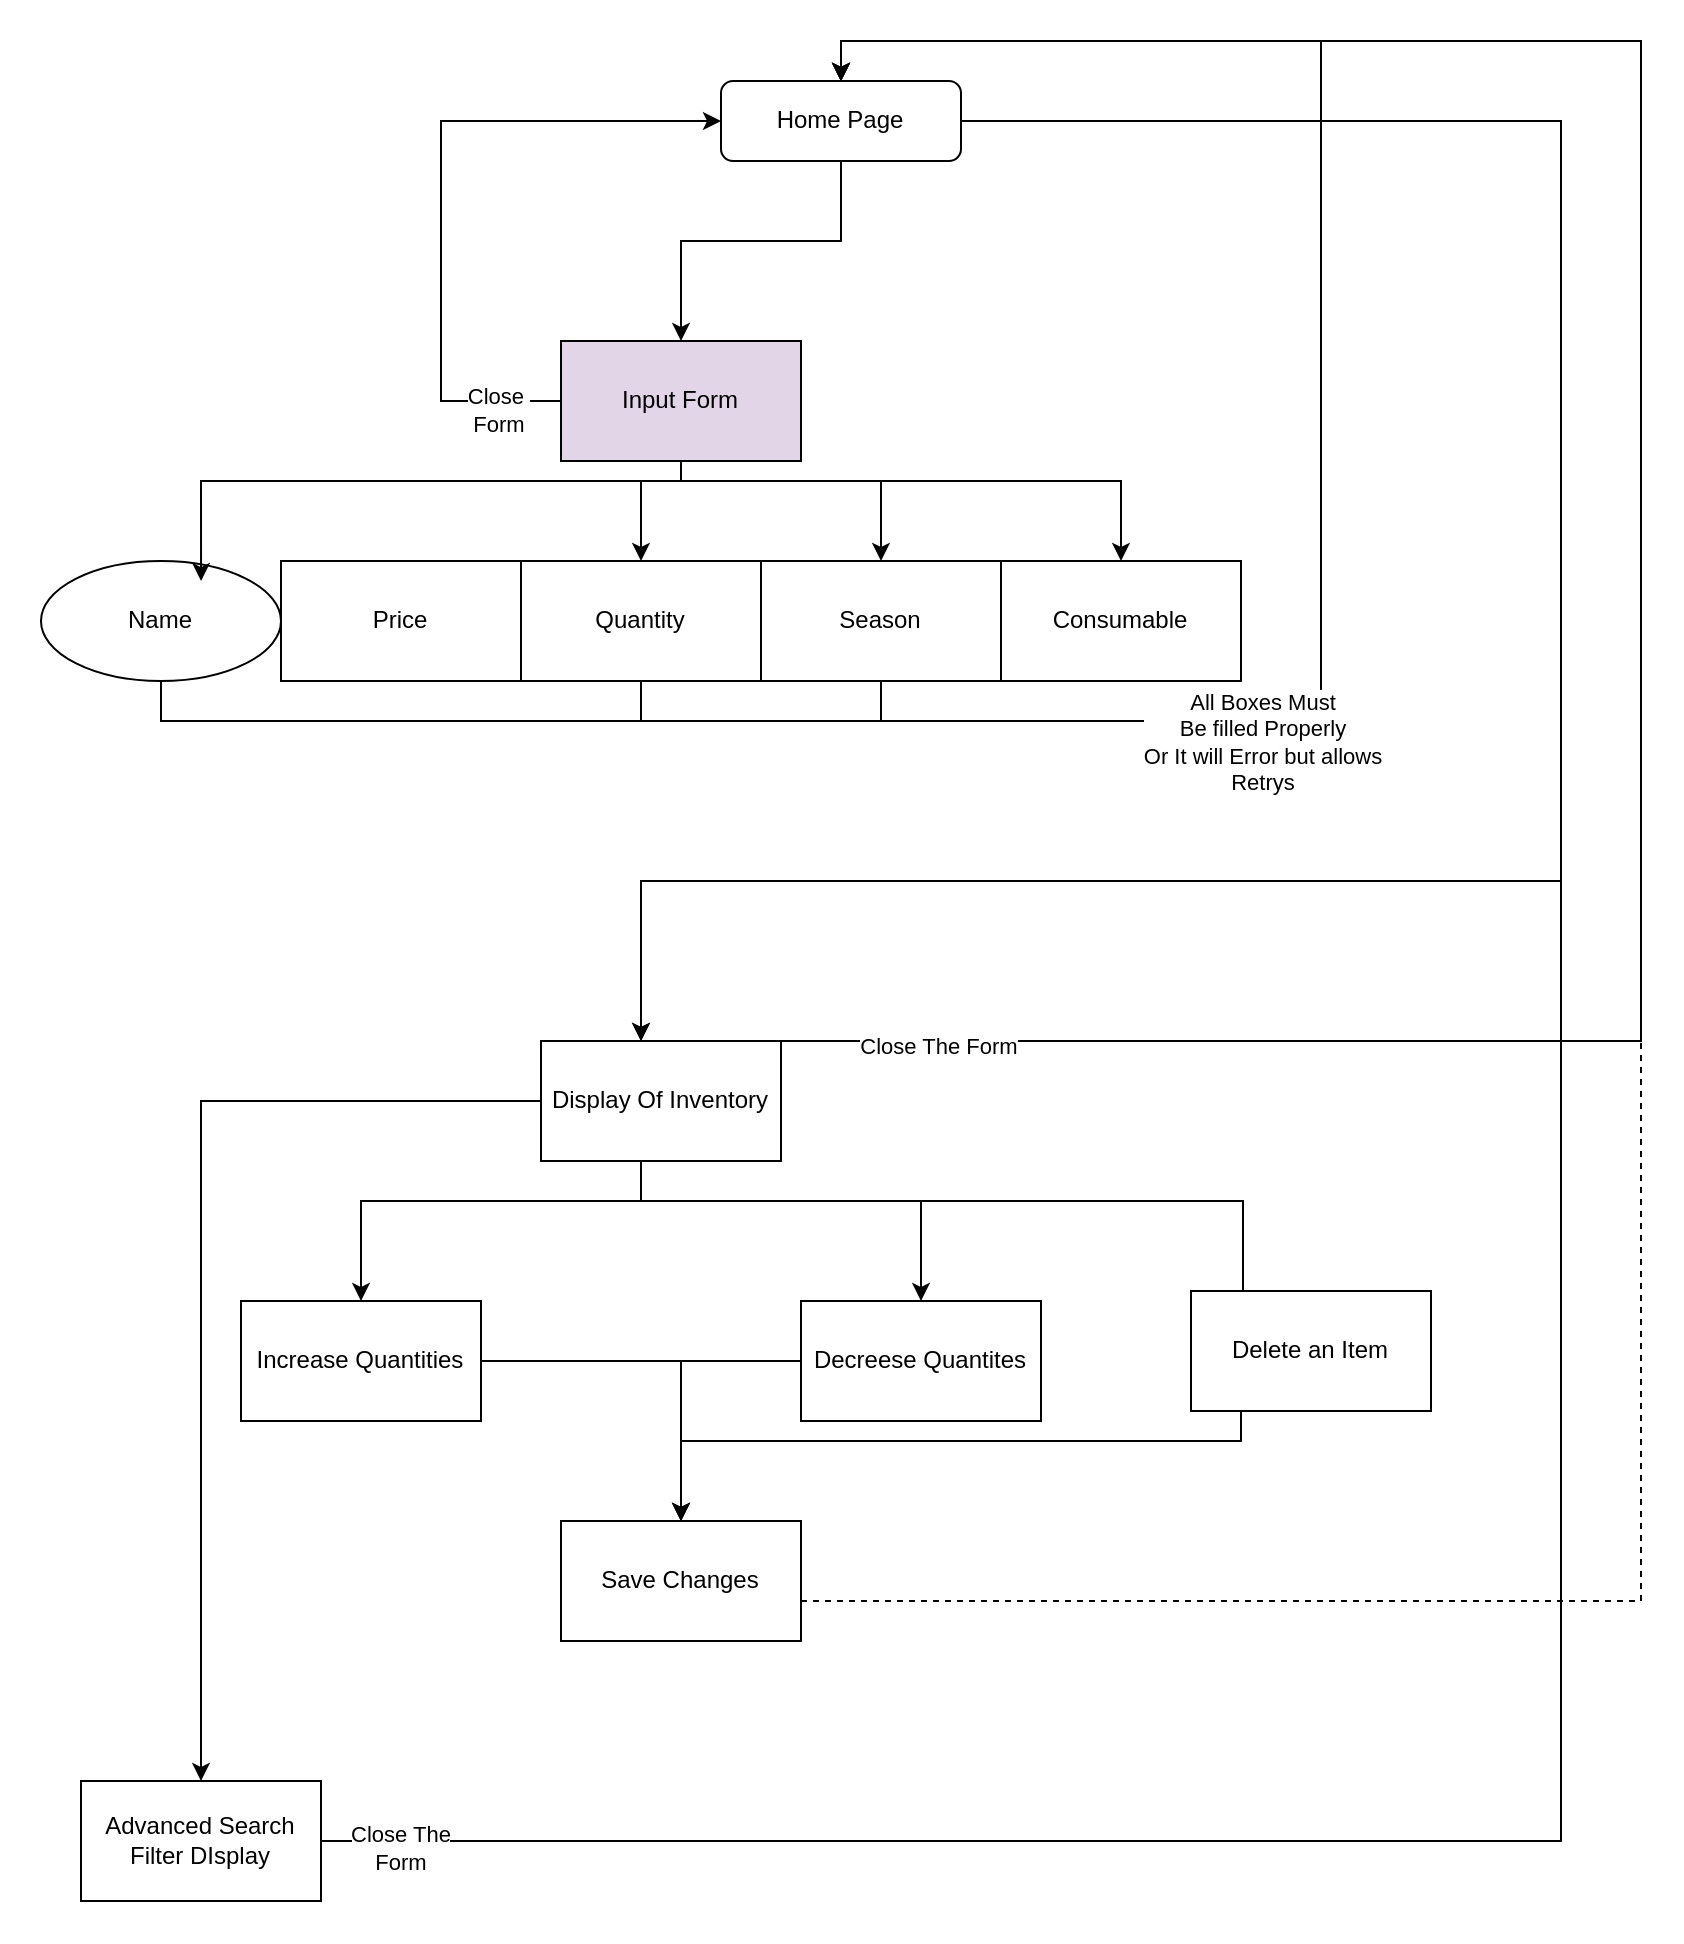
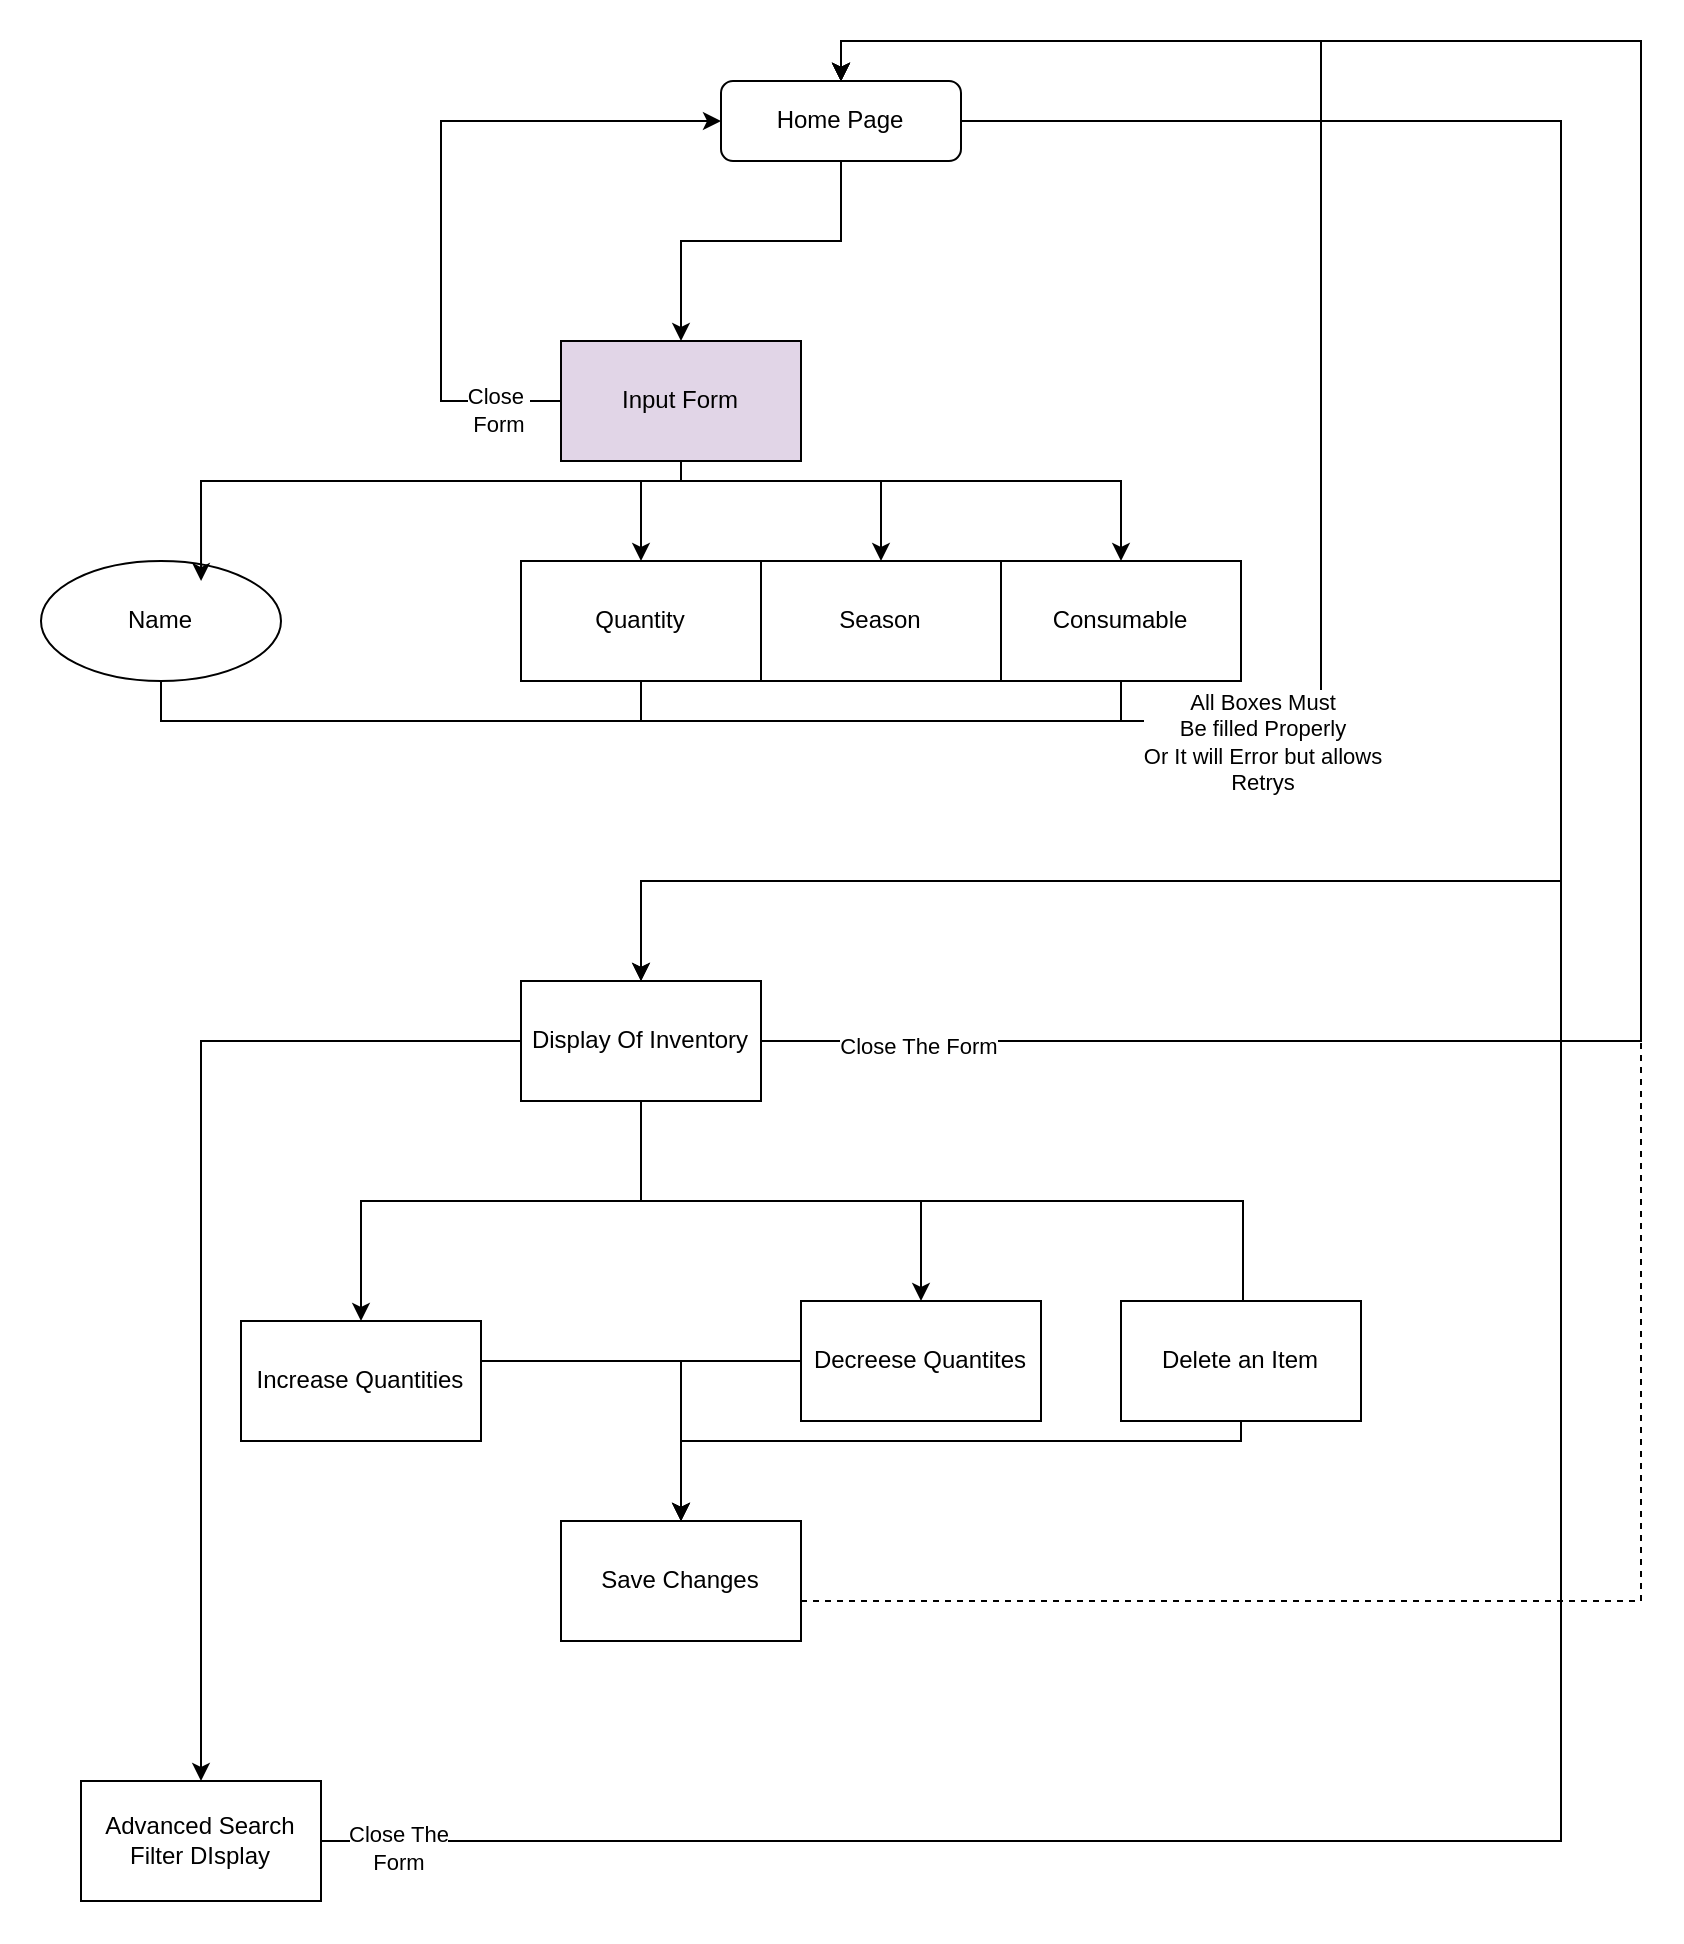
- <mxCell id="17" value="Price" style="rounded=0;whiteSpace=wrap;html=1;" parent="1" vertex="1"><mxGeometry x="140" y="280" width="120" height="60" as="geometry" /></mxCell>
- <mxCell id="13" style="edgeStyle=orthogonalEdgeStyle;rounded=0;orthogonalLoop=1;jettySize=auto;html=1;" parent="1" source="14" target="4" edge="1"><mxGeometry relative="1" as="geometry"><Array as="points"><mxPoint x="440" y="360" /><mxPoint x="660" y="360" /><mxPoint x="660" y="20" /><mxPoint x="420" y="20" /></Array></mxGeometry></mxCell>
+ <mxCell id="11" style="edgeStyle=orthogonalEdgeStyle;rounded=0;orthogonalLoop=1;jettySize=auto;html=1;" parent="1" source="12" target="4" edge="1"><mxGeometry relative="1" as="geometry"><Array as="points"><mxPoint x="560" y="360" /><mxPoint x="660" y="360" /><mxPoint x="660" y="20" /><mxPoint x="420" y="20" /></Array></mxGeometry></mxCell>
- <mxCell id="28" value="Display Of Inventory" style="rounded=0;whiteSpace=wrap;html=1;" parent="1" vertex="1"><mxGeometry x="270" y="520" width="120" height="60" as="geometry" /></mxCell>
+ <mxCell id="28" value="Display Of Inventory" style="rounded=0;whiteSpace=wrap;html=1;" parent="1" vertex="1"><mxGeometry x="260" y="490" width="120" height="60" as="geometry" /></mxCell>
- <mxCell id="39" value="Delete an Item" style="rounded=0;whiteSpace=wrap;html=1;" parent="1" vertex="1"><mxGeometry x="595" y="645" width="120" height="60" as="geometry" /></mxCell>
+ <mxCell id="39" value="Delete an Item" style="rounded=0;whiteSpace=wrap;html=1;" parent="1" vertex="1"><mxGeometry x="560" y="650" width="120" height="60" as="geometry" /></mxCell>
- <mxCell id="32" value="Increase Quantities" style="rounded=0;whiteSpace=wrap;html=1;" parent="1" vertex="1"><mxGeometry x="120" y="650" width="120" height="60" as="geometry" /></mxCell>
+ <mxCell id="32" value="Increase Quantities" style="rounded=0;whiteSpace=wrap;html=1;" parent="1" vertex="1"><mxGeometry x="120" y="660" width="120" height="60" as="geometry" /></mxCell>
